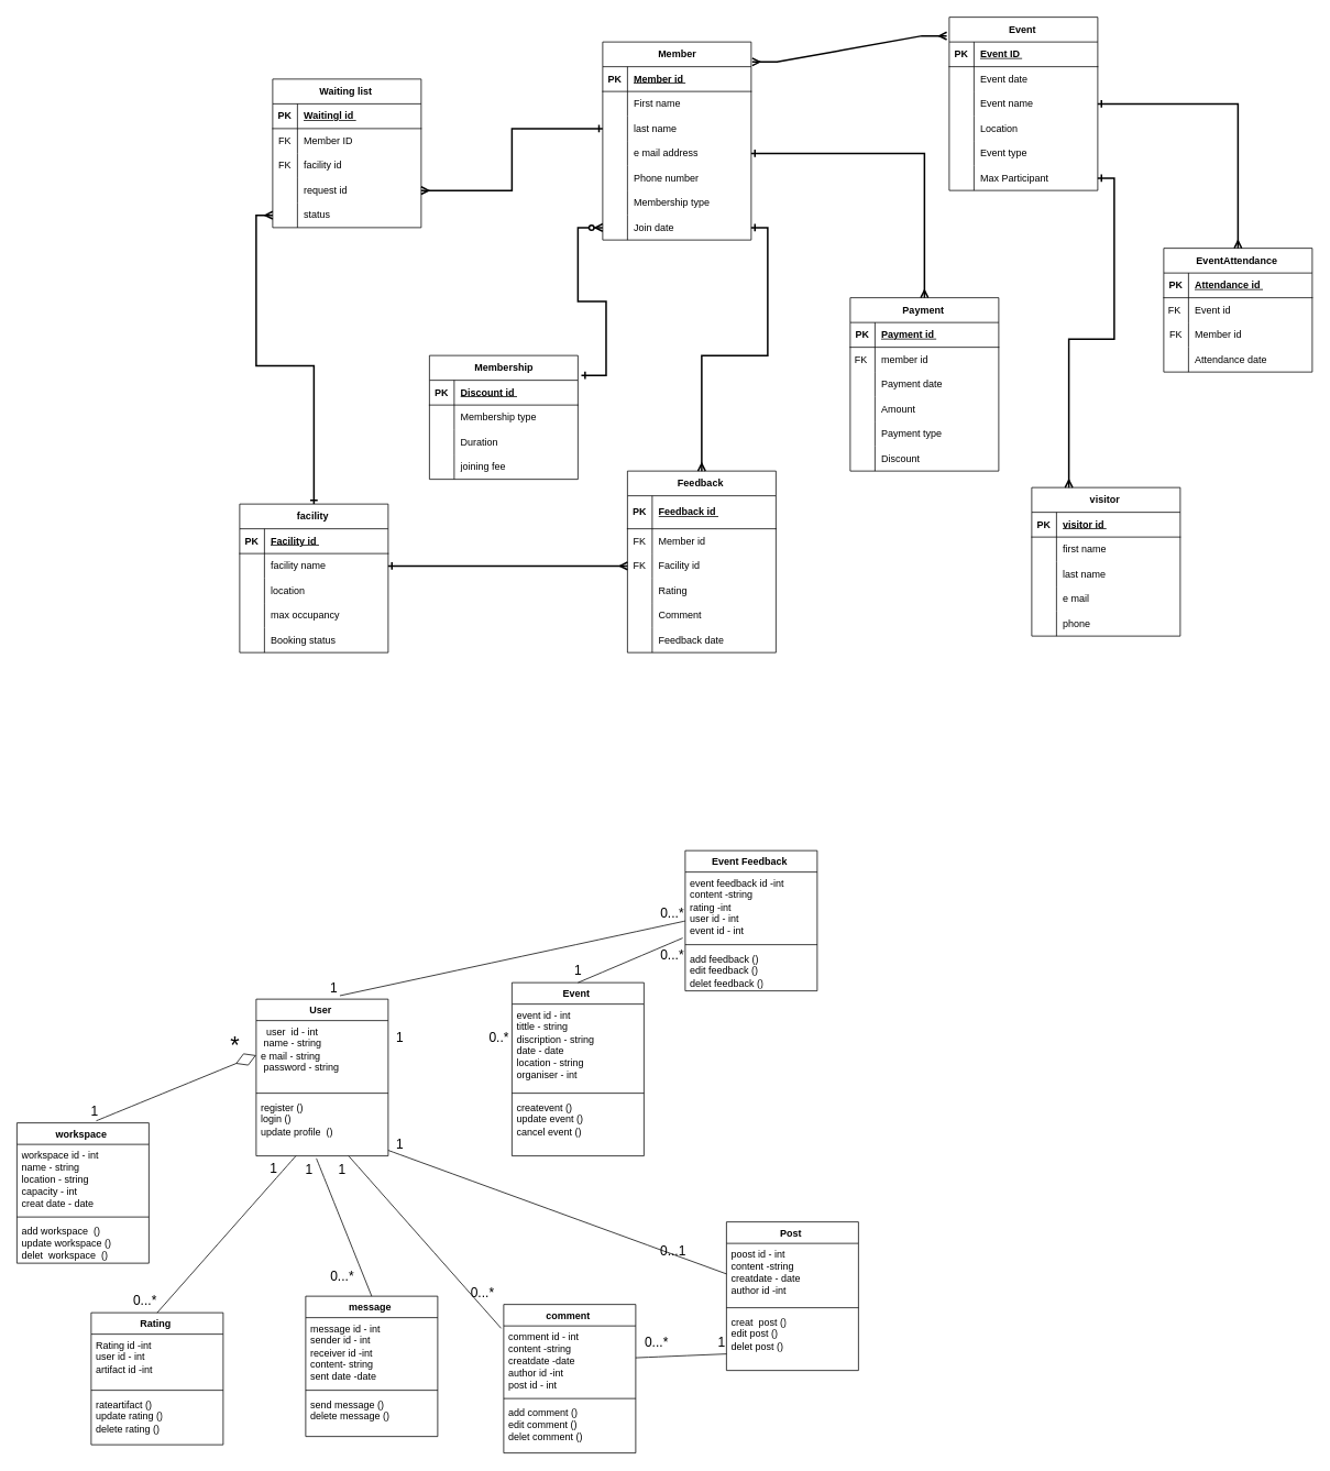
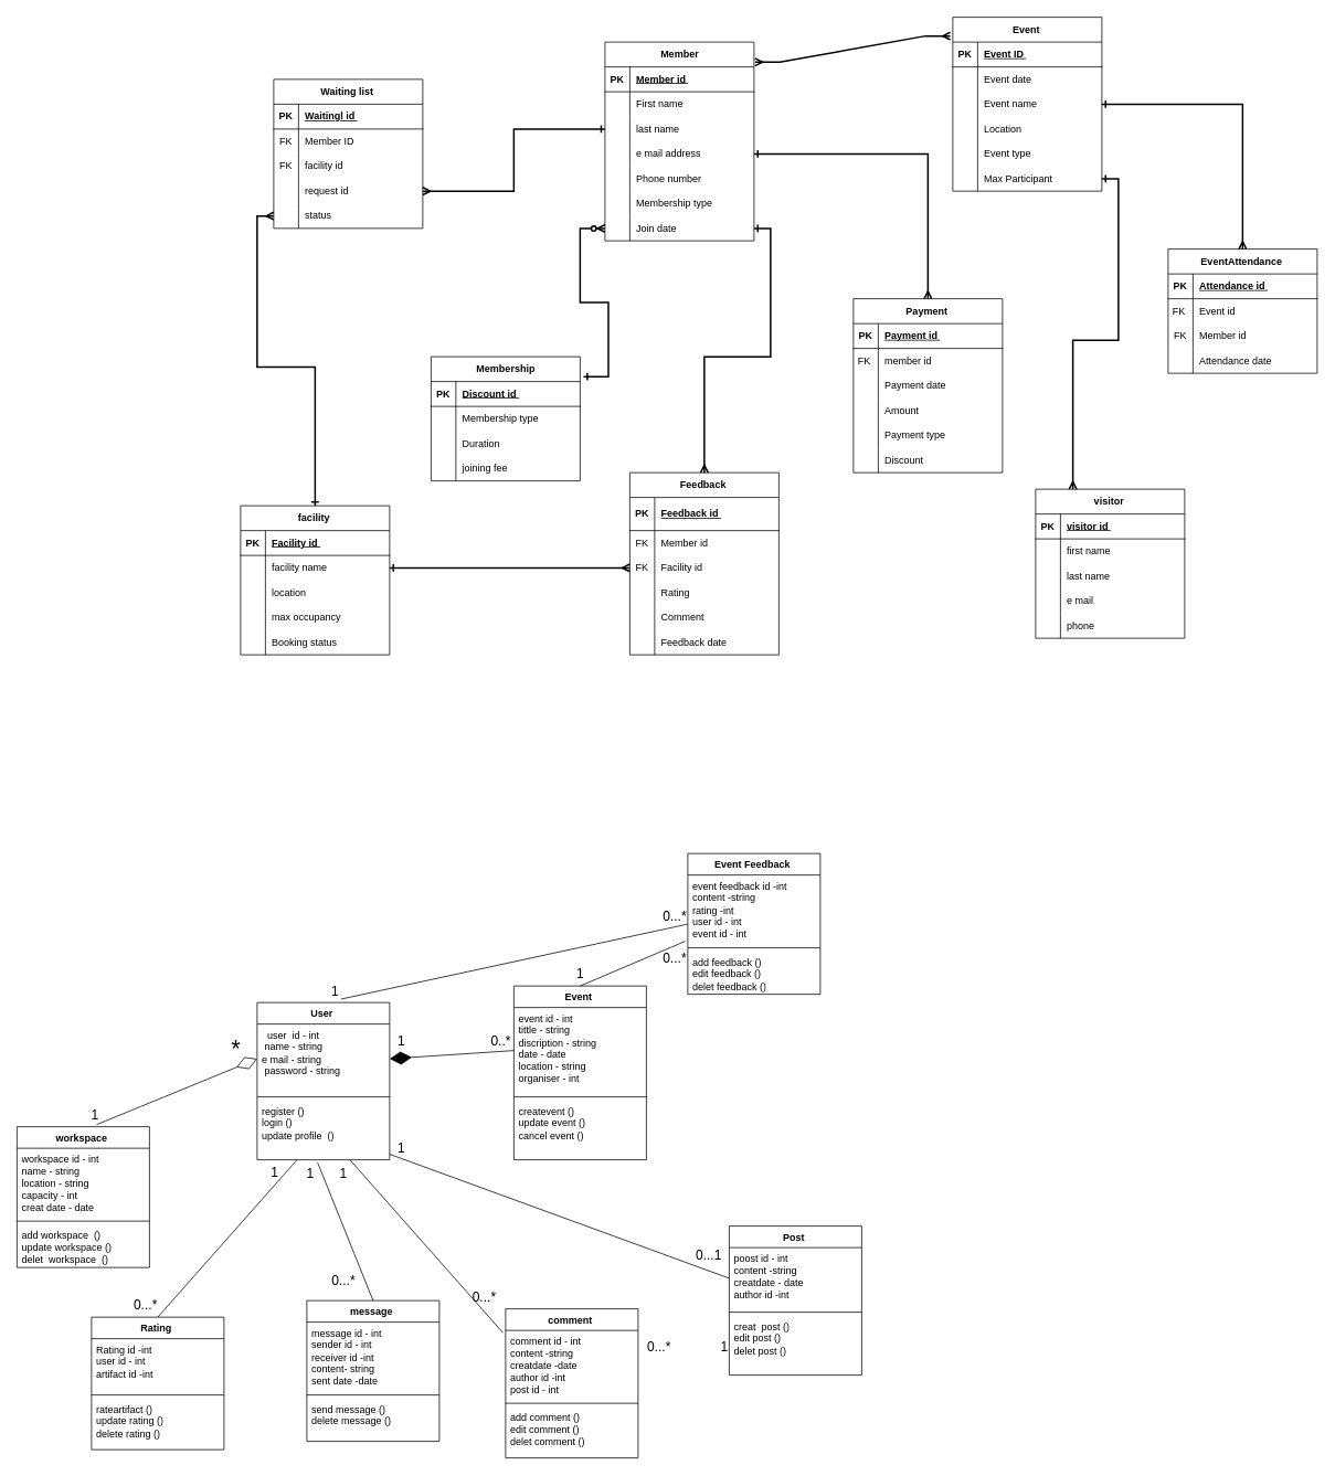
+ <mxCell id="196" value="" style="endArrow=diamondThin;endFill=1;endSize=24;html=1;rounded=0;fontSize=12;curved=1;exitX=0;exitY=0.5;exitDx=0;exitDy=0;entryX=1;entryY=0.5;entryDx=0;entryDy=0;" edge="1" parent="1" source="169" target="165"><mxGeometry width="160" relative="1" as="geometry"><mxPoint x="650" y="1270" as="sourcePoint" /><mxPoint x="560" y="1260" as="targetPoint" /></mxGeometry></mxCell>
- <mxCell id="205" value="0...1" style="text;html=1;align=center;verticalAlign=middle;resizable=0;points=[];autosize=1;strokeColor=none;fillColor=none;fontSize=16;" vertex="1" parent="1"><mxGeometry x="790" y="1500" width="50" height="30" as="geometry" /></mxCell>
+ <mxCell id="205" value="0...1" style="text;html=1;align=center;verticalAlign=middle;resizable=0;points=[];autosize=1;strokeColor=none;fillColor=none;fontSize=16;" vertex="1" parent="1"><mxGeometry x="830" y="1500" width="50" height="30" as="geometry" /></mxCell>
- <mxCell id="203" style="edgeStyle=none;curved=1;rounded=0;orthogonalLoop=1;jettySize=auto;html=1;entryX=0;entryY=0.722;entryDx=0;entryDy=0;entryPerimeter=0;fontSize=12;startSize=8;endSize=8;endArrow=none;endFill=0;" edge="1" parent="1" source="177" target="175"><mxGeometry relative="1" as="geometry" /></mxCell>
